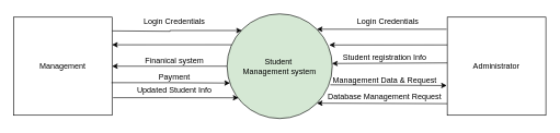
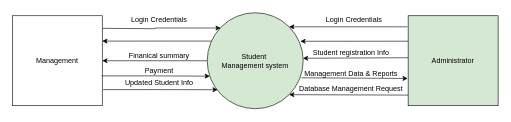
- <mxCell id="5" value="Finanical system" style="text;html=1;whiteSpace=wrap;strokeColor=none;fillColor=none;align=center;verticalAlign=middle;rounded=0;" vertex="1" parent="1"><mxGeometry x="210.16" y="78" width="110" height="30" as="geometry" /></mxCell>
+ <mxCell id="5" value="Finanical summary" style="text;html=1;whiteSpace=wrap;strokeColor=none;fillColor=none;align=center;verticalAlign=middle;rounded=0;" vertex="1" parent="1"><mxGeometry x="210.16" y="78" width="110" height="30" as="geometry" /></mxCell>
- <mxCell id="17" value="&lt;div&gt;Administrator&lt;/div&gt;" style="whiteSpace=wrap;html=1;aspect=fixed;" vertex="1" parent="1"><mxGeometry x="680" y="25.56" width="150" height="150" as="geometry" /></mxCell>
+ <mxCell id="17" value="&lt;div&gt;Administrator&lt;/div&gt;" style="whiteSpace=wrap;html=1;aspect=fixed;fillColor=#d5e8d4;" vertex="1" parent="1"><mxGeometry x="680" y="25.56" width="150" height="150" as="geometry" /></mxCell>
- <mxCell id="21" value="Management Data &amp;amp; Request" style="text;html=1;whiteSpace=wrap;strokeColor=none;fillColor=none;align=center;verticalAlign=middle;rounded=0;" vertex="1" parent="1"><mxGeometry x="485.16" y="113" width="200" height="20" as="geometry" /></mxCell>
+ <mxCell id="21" value="Management Data &amp;amp; Reports" style="text;html=1;whiteSpace=wrap;strokeColor=none;fillColor=none;align=center;verticalAlign=middle;rounded=0;" vertex="1" parent="1"><mxGeometry x="485.16" y="113" width="200" height="20" as="geometry" /></mxCell>
